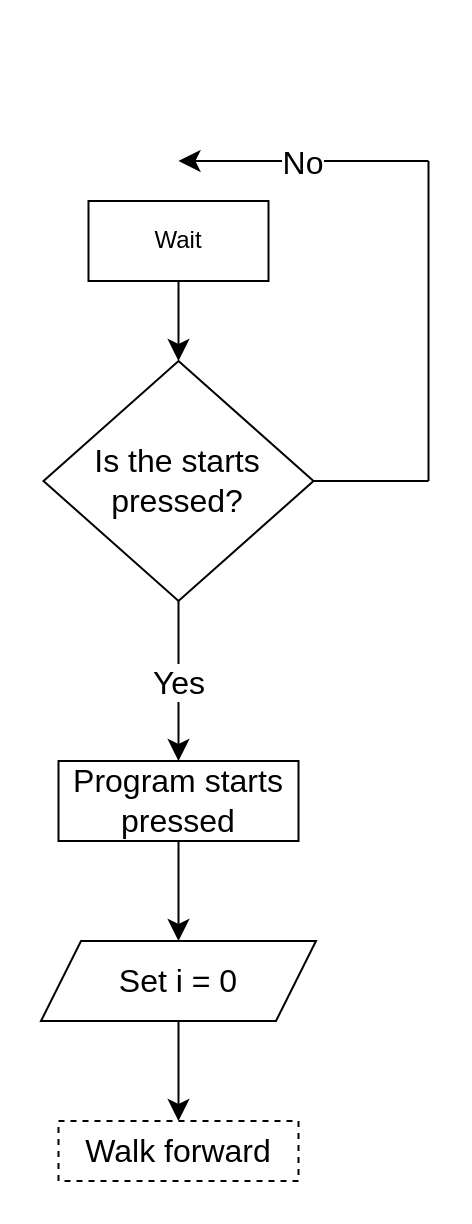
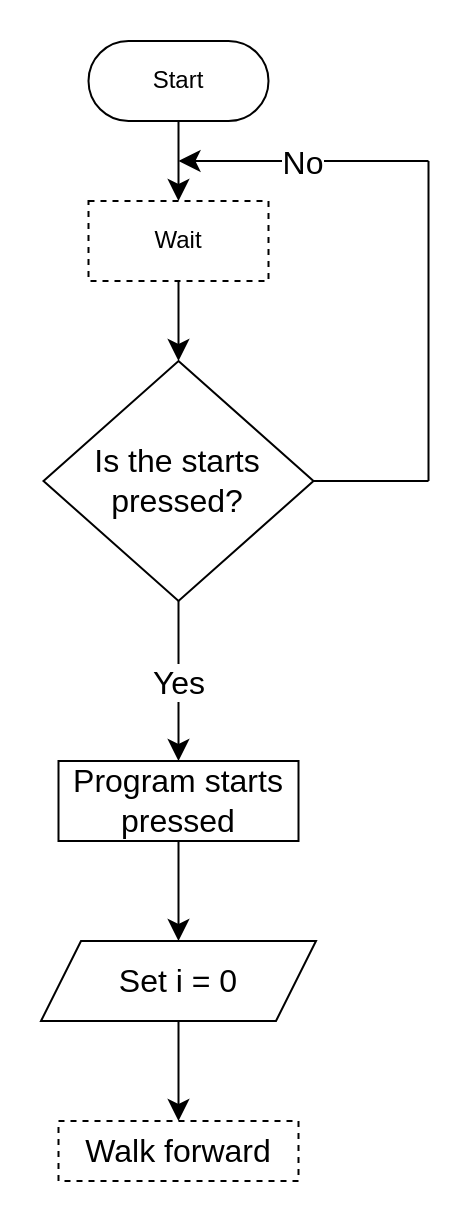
+ <mxCell id="3" value="Start" style="rounded=1;whiteSpace=wrap;html=1;arcSize=50;" vertex="1" parent="1"><mxGeometry x="43.75" y="20" width="90" height="40" as="geometry" /></mxCell>
+ <mxCell id="5" value="" style="endArrow=classic;html=1;rounded=0;fontSize=12;startSize=8;endSize=8;curved=1;entryX=0.5;entryY=0;entryDx=0;entryDy=0;exitX=0.5;exitY=1;exitDx=0;exitDy=0;" edge="1" parent="1" source="3" target="4"><mxGeometry width="50" height="50" relative="1" as="geometry"><mxPoint x="28.75" y="80" as="sourcePoint" /><mxPoint x="43.75" y="90" as="targetPoint" /></mxGeometry></mxCell>
- <mxCell id="4" value="Wait" style="rounded=0;whiteSpace=wrap;html=1;" vertex="1" parent="1"><mxGeometry x="43.75" y="100" width="90" height="40" as="geometry" /></mxCell>
+ <mxCell id="4" value="Wait" style="rounded=0;whiteSpace=wrap;html=1;dashed=1;" vertex="1" parent="1"><mxGeometry x="43.75" y="100" width="90" height="40" as="geometry" /></mxCell>
